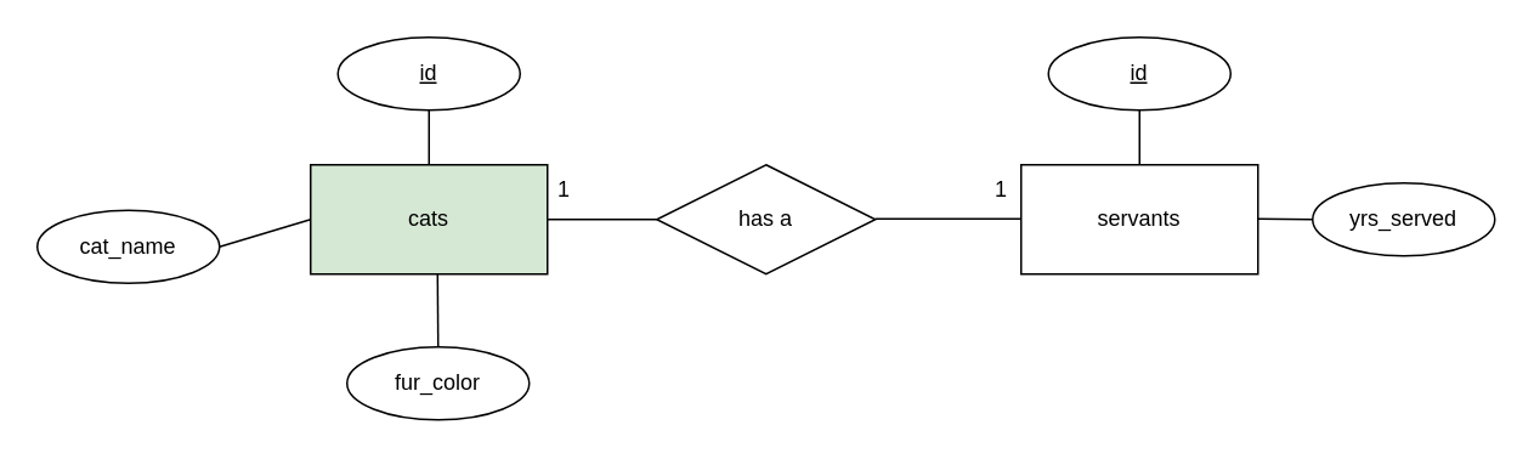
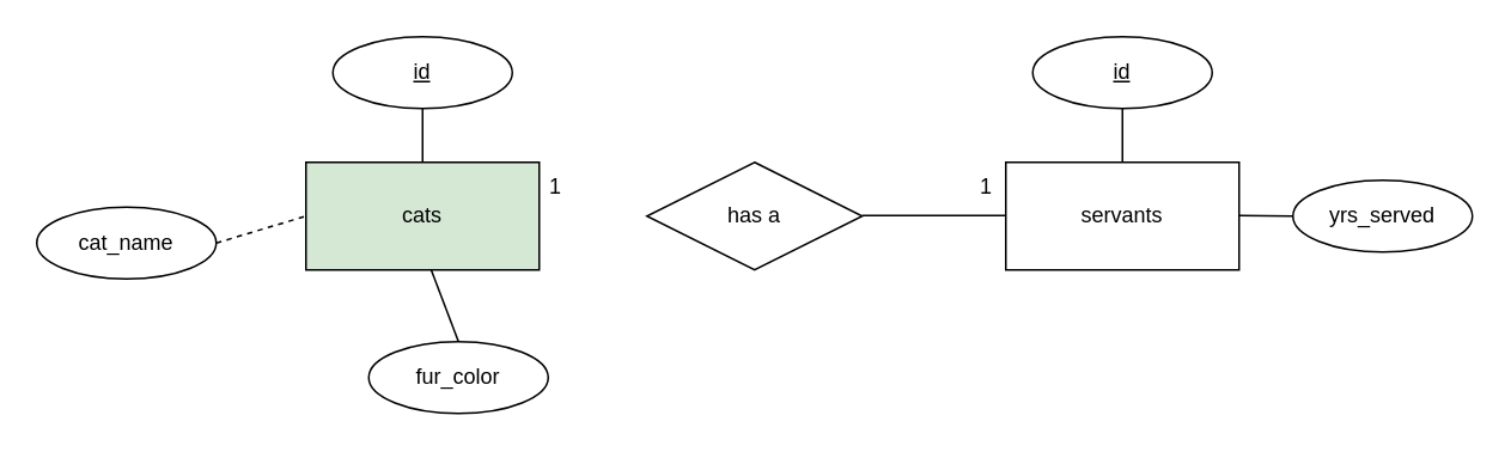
- <mxCell id="15" value="" style="endArrow=none;html=1;rounded=0;exitX=1;exitY=0.5;exitDx=0;exitDy=0;" parent="1" source="2" target="14" edge="1"><mxGeometry relative="1" as="geometry"><mxPoint x="390" y="180" as="sourcePoint" /><mxPoint x="550" y="180" as="targetPoint" /></mxGeometry></mxCell>
- <mxCell id="8" value="" style="endArrow=none;html=1;rounded=0;exitX=1;exitY=0.5;exitDx=0;exitDy=0;entryX=0;entryY=0.5;entryDx=0;entryDy=0;" parent="1" source="4" target="2" edge="1"><mxGeometry relative="1" as="geometry"><mxPoint x="224.66" y="160" as="sourcePoint" /><mxPoint x="225" y="200" as="targetPoint" /></mxGeometry></mxCell>
+ <mxCell id="8" value="" style="endArrow=none;html=1;rounded=0;exitX=1;exitY=0.5;exitDx=0;exitDy=0;entryX=0;entryY=0.5;entryDx=0;entryDy=0;dashed=1;" parent="1" source="4" target="2" edge="1"><mxGeometry relative="1" as="geometry"><mxPoint x="224.66" y="160" as="sourcePoint" /><mxPoint x="225" y="200" as="targetPoint" /></mxGeometry></mxCell>
- <mxCell id="5" value="fur_color" style="ellipse;whiteSpace=wrap;html=1;align=center;" parent="1" vertex="1"><mxGeometry x="190" y="190" width="100" height="40" as="geometry" /></mxCell>
+ <mxCell id="5" value="fur_color" style="ellipse;whiteSpace=wrap;html=1;align=center;" parent="1" vertex="1"><mxGeometry x="205" y="190" width="100" height="40" as="geometry" /></mxCell>
